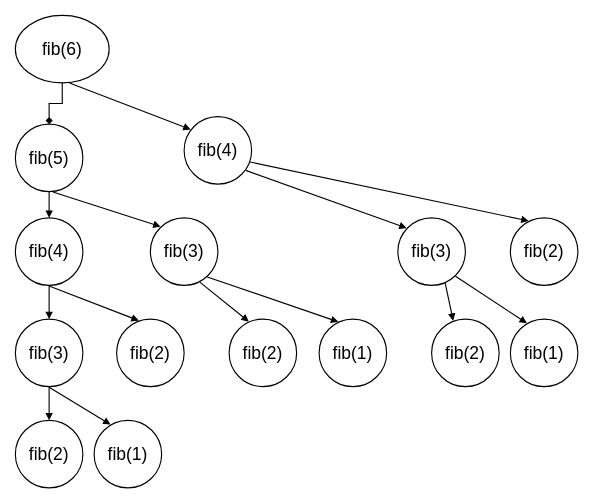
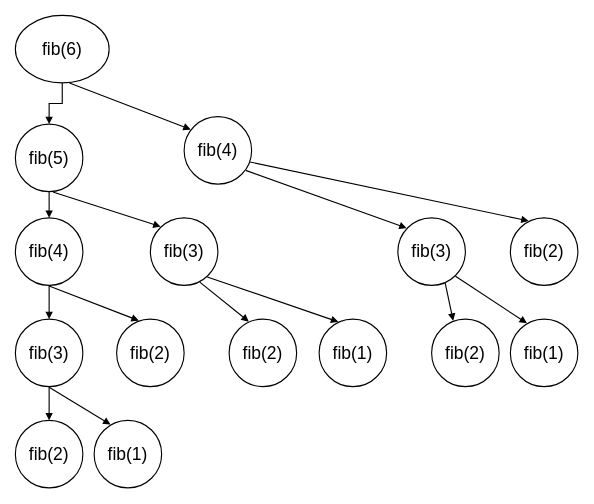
- <mxCell id="17" value="" style="html=1;jettySize=18;whiteSpace=wrap;fontSize=13;strokeOpacity=100;strokeWidth=1.5;rounded=1;arcSize=0;edgeStyle=orthogonalEdgeStyle;startArrow=none;endArrow=diamond;endFill=1;exitX=0.5;exitY=1;exitPerimeter=0;entryX=0.5;entryY=0;entryPerimeter=0;" edge="1" parent="1" source="2" target="3"><mxGeometry width="100" height="100" relative="1" as="geometry"><Array as="points" /></mxGeometry></mxCell>
+ <mxCell id="17" value="" style="html=1;jettySize=18;whiteSpace=wrap;fontSize=13;strokeOpacity=100;strokeWidth=1.5;rounded=1;arcSize=0;edgeStyle=orthogonalEdgeStyle;startArrow=none;endArrow=block;endFill=1;exitX=0.5;exitY=1;exitPerimeter=0;entryX=0.5;entryY=0;entryPerimeter=0;" edge="1" parent="1" source="2" target="3"><mxGeometry width="100" height="100" relative="1" as="geometry"><Array as="points" /></mxGeometry></mxCell>
